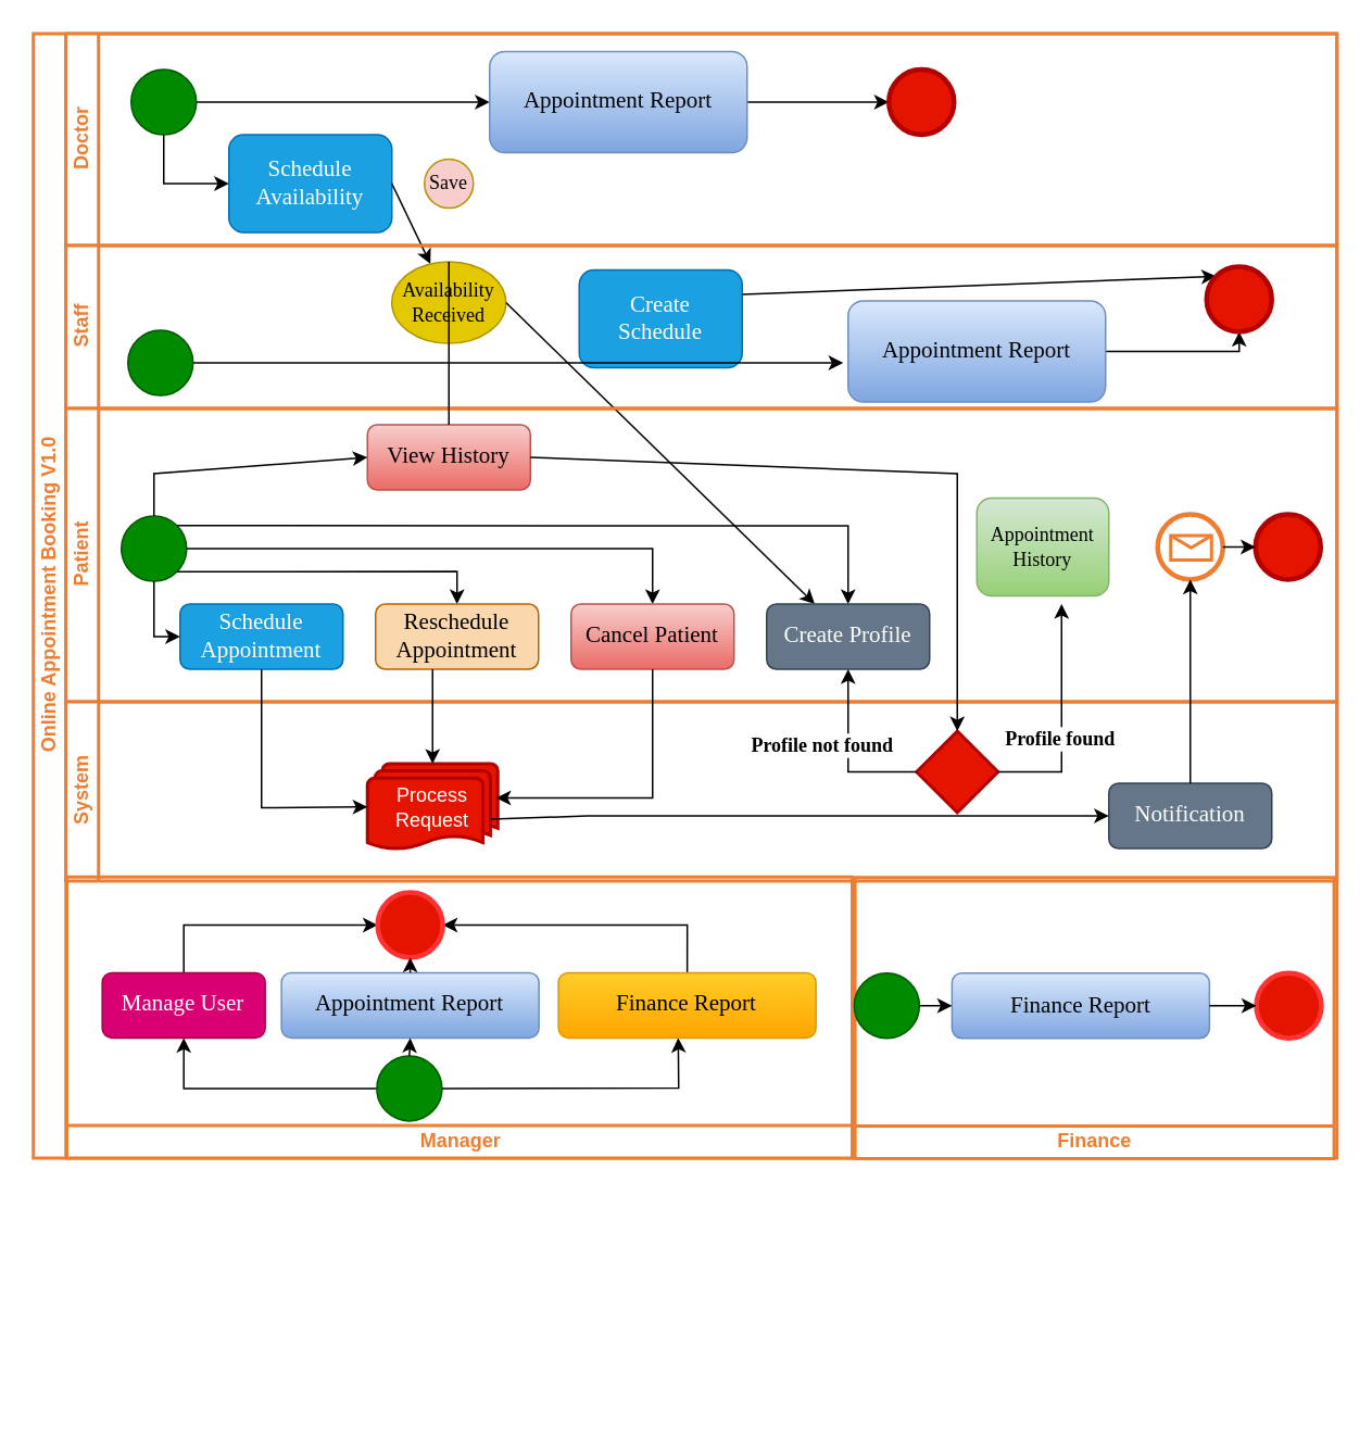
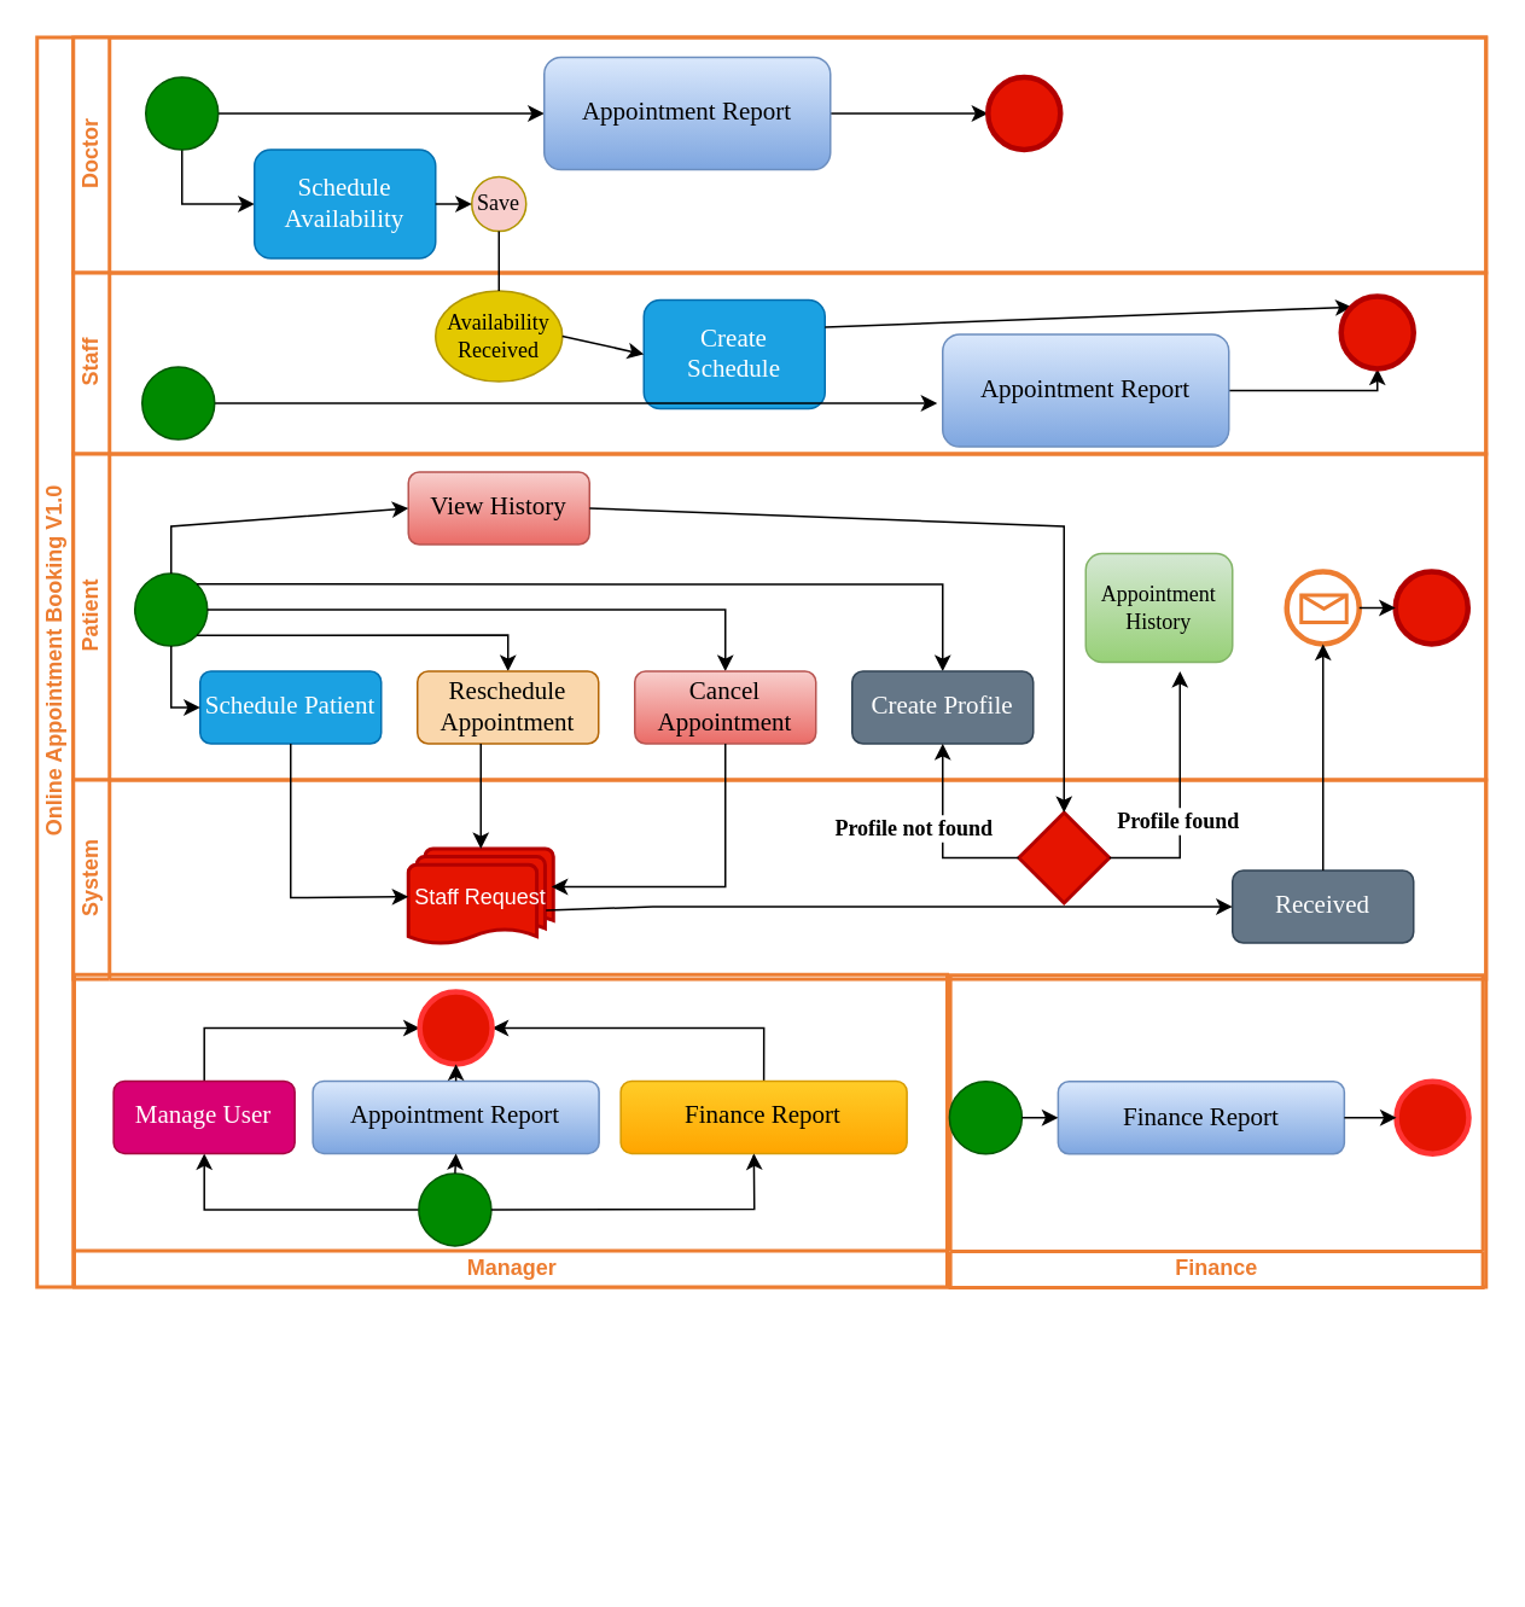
- <mxCell id="9" value="" style="endArrow=classic;html=1;rounded=0;exitX=1;exitY=0.5;exitDx=0;exitDy=0;" edge="1" parent="3" source="7" target="14"><mxGeometry width="50" height="50" relative="1" as="geometry"><mxPoint x="310" y="120" as="sourcePoint" /><mxPoint x="360" y="70" as="targetPoint" /></mxGeometry></mxCell>
+ <mxCell id="9" value="" style="endArrow=classic;html=1;rounded=0;exitX=1;exitY=0.5;exitDx=0;exitDy=0;entryX=0;entryY=0.5;entryDx=0;entryDy=0;" edge="1" parent="3" source="7" target="8"><mxGeometry width="50" height="50" relative="1" as="geometry"><mxPoint x="310" y="120" as="sourcePoint" /><mxPoint x="360" y="70" as="targetPoint" /></mxGeometry></mxCell>
- <mxCell id="40" value="" style="endArrow=none;html=1;rounded=0;exitX=0.5;exitY=0;exitDx=0;exitDy=0;" edge="1" parent="1" source="14" target="30"><mxGeometry width="50" height="50" relative="1" as="geometry"><mxPoint x="250" y="250" as="sourcePoint" /><mxPoint x="300" y="200" as="targetPoint" /></mxGeometry></mxCell>
+ <mxCell id="40" value="" style="endArrow=none;html=1;rounded=0;entryX=0.5;entryY=1;entryDx=0;entryDy=0;exitX=0.5;exitY=0;exitDx=0;exitDy=0;" edge="1" parent="1" source="14" target="8"><mxGeometry width="50" height="50" relative="1" as="geometry"><mxPoint x="250" y="250" as="sourcePoint" /><mxPoint x="300" y="200" as="targetPoint" /></mxGeometry></mxCell>
- <mxCell id="16" value="" style="endArrow=classic;html=1;rounded=0;exitX=1;exitY=0.5;exitDx=0;exitDy=0;" edge="1" parent="13" source="14" target="33"><mxGeometry width="50" height="50" relative="1" as="geometry"><mxPoint x="170" y="139" as="sourcePoint" /><mxPoint x="220" y="89" as="targetPoint" /></mxGeometry></mxCell>
+ <mxCell id="16" value="" style="endArrow=classic;html=1;rounded=0;entryX=0;entryY=0.5;entryDx=0;entryDy=0;exitX=1;exitY=0.5;exitDx=0;exitDy=0;" edge="1" parent="13" source="14" target="15"><mxGeometry width="50" height="50" relative="1" as="geometry"><mxPoint x="170" y="139" as="sourcePoint" /><mxPoint x="220" y="89" as="targetPoint" /></mxGeometry></mxCell>
- <mxCell id="25" value="&lt;font face=&quot;Verdana&quot;&gt;&lt;span style=&quot;font-size: 14px;&quot;&gt;Schedule Appointment&lt;/span&gt;&lt;/font&gt;" style="rounded=1;whiteSpace=wrap;html=1;fontFamily=Helvetica;fontSize=12;align=center;fillColor=#1ba1e2;strokeColor=#006EAF;fontColor=#ffffff;" vertex="1" parent="23"><mxGeometry x="70" y="120" width="100" height="40" as="geometry" /></mxCell>
+ <mxCell id="25" value="&lt;font face=&quot;Verdana&quot;&gt;&lt;span style=&quot;font-size: 14px;&quot;&gt;Schedule Patient&lt;/span&gt;&lt;/font&gt;" style="rounded=1;whiteSpace=wrap;html=1;fontFamily=Helvetica;fontSize=12;align=center;fillColor=#1ba1e2;strokeColor=#006EAF;fontColor=#ffffff;" vertex="1" parent="23"><mxGeometry x="70" y="120" width="100" height="40" as="geometry" /></mxCell>
- <mxCell id="35" value="&lt;font face=&quot;Verdana&quot;&gt;&lt;span style=&quot;font-size: 14px;&quot;&gt;Cancel Patient&lt;/span&gt;&lt;/font&gt;" style="rounded=1;whiteSpace=wrap;html=1;fontFamily=Helvetica;fontSize=12;align=center;fillColor=#f8cecc;strokeColor=#b85450;gradientColor=#ea6b66;" vertex="1" parent="23"><mxGeometry x="310" y="120" width="100" height="40" as="geometry" /></mxCell>
+ <mxCell id="35" value="&lt;font face=&quot;Verdana&quot;&gt;&lt;span style=&quot;font-size: 14px;&quot;&gt;Cancel Appointment&lt;/span&gt;&lt;/font&gt;" style="rounded=1;whiteSpace=wrap;html=1;fontFamily=Helvetica;fontSize=12;align=center;fillColor=#f8cecc;strokeColor=#b85450;gradientColor=#ea6b66;" vertex="1" parent="23"><mxGeometry x="310" y="120" width="100" height="40" as="geometry" /></mxCell>
- <mxCell id="43" value="Process Request" style="strokeWidth=2;html=1;shape=mxgraph.flowchart.multi-document;whiteSpace=wrap;fillColor=#e51400;fontColor=#ffffff;strokeColor=#B20000;" vertex="1" parent="41"><mxGeometry x="185" y="38" width="80" height="53" as="geometry" /></mxCell>
+ <mxCell id="43" value="Staff Request" style="strokeWidth=2;html=1;shape=mxgraph.flowchart.multi-document;whiteSpace=wrap;fillColor=#e51400;fontColor=#ffffff;strokeColor=#B20000;" vertex="1" parent="41"><mxGeometry x="185" y="38" width="80" height="53" as="geometry" /></mxCell>
- <mxCell id="44" value="&lt;span style=&quot;font-family: Verdana;&quot;&gt;&lt;font style=&quot;font-size: 14px;&quot;&gt;Notification&lt;/font&gt;&lt;/span&gt;" style="rounded=1;whiteSpace=wrap;html=1;fontFamily=Helvetica;fontSize=12;align=center;fillColor=#647687;strokeColor=#314354;fontColor=#ffffff;" vertex="1" parent="41"><mxGeometry x="640" y="50" width="100" height="40" as="geometry" /></mxCell>
+ <mxCell id="44" value="&lt;span style=&quot;font-family: Verdana;&quot;&gt;&lt;font style=&quot;font-size: 14px;&quot;&gt;Received&lt;/font&gt;&lt;/span&gt;" style="rounded=1;whiteSpace=wrap;html=1;fontFamily=Helvetica;fontSize=12;align=center;fillColor=#647687;strokeColor=#314354;fontColor=#ffffff;" vertex="1" parent="41"><mxGeometry x="640" y="50" width="100" height="40" as="geometry" /></mxCell>
